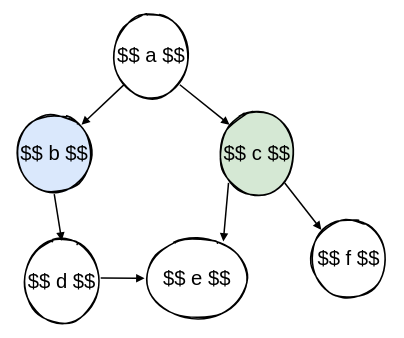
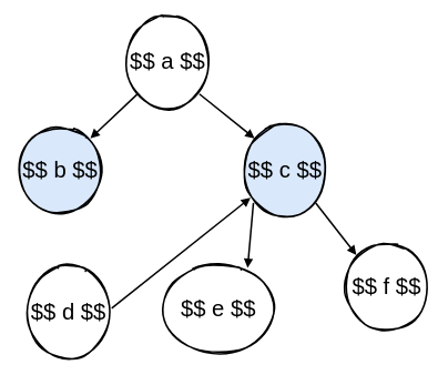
- <mxCell id="2" value="&lt;font style=&quot;font-size: 27px&quot;&gt;$$ c $$&lt;/font&gt;" style="ellipse;whiteSpace=wrap;html=1;strokeWidth=2;fillWeight=2;hachureGap=8;fillColor=#d5e8d4;fillStyle=solid;sketch=1;" parent="1" vertex="1"><mxGeometry x="289.77" y="150" width="103.5" height="108.0" as="geometry" /></mxCell>
+ <mxCell id="2" value="&lt;font style=&quot;font-size: 27px&quot;&gt;$$ c $$&lt;/font&gt;" style="ellipse;whiteSpace=wrap;html=1;strokeWidth=2;fillWeight=2;hachureGap=8;fillColor=#dae8fc;fillStyle=solid;sketch=1;" parent="1" vertex="1"><mxGeometry x="289.77" y="150" width="103.5" height="108.0" as="geometry" /></mxCell>
- <mxCell id="4" value="" style="endArrow=block;html=1;exitX=0.5;exitY=1;exitDx=0;exitDy=0;entryX=0.5;entryY=0;entryDx=0;entryDy=0;endFill=1;strokeWidth=2;" parent="1" source="11" target="3" edge="1"><mxGeometry width="50" height="50" relative="1" as="geometry"><mxPoint x="69.999" y="258.003" as="sourcePoint" /><mxPoint x="0.02" y="313.7" as="targetPoint" /></mxGeometry></mxCell>
- <mxCell id="8" value="" style="endArrow=block;html=1;exitX=1.001;exitY=0.459;exitDx=0;exitDy=0;entryX=0;entryY=0.5;entryDx=0;entryDy=0;endFill=1;strokeWidth=2;exitPerimeter=0;" edge="1" parent="1" source="3" target="7"><mxGeometry width="50" height="50" relative="1" as="geometry"><mxPoint x="90.75" y="268" as="sourcePoint" /><mxPoint x="90.75" y="330" as="targetPoint" /></mxGeometry></mxCell>
+ <mxCell id="8" value="" style="endArrow=block;html=1;exitX=1.001;exitY=0.459;exitDx=0;exitDy=0;endFill=1;strokeWidth=2;exitPerimeter=0;" edge="1" parent="1" source="3" target="2"><mxGeometry width="50" height="50" relative="1" as="geometry"><mxPoint x="90.75" y="268" as="sourcePoint" /><mxPoint x="90.75" y="330" as="targetPoint" /></mxGeometry></mxCell>
